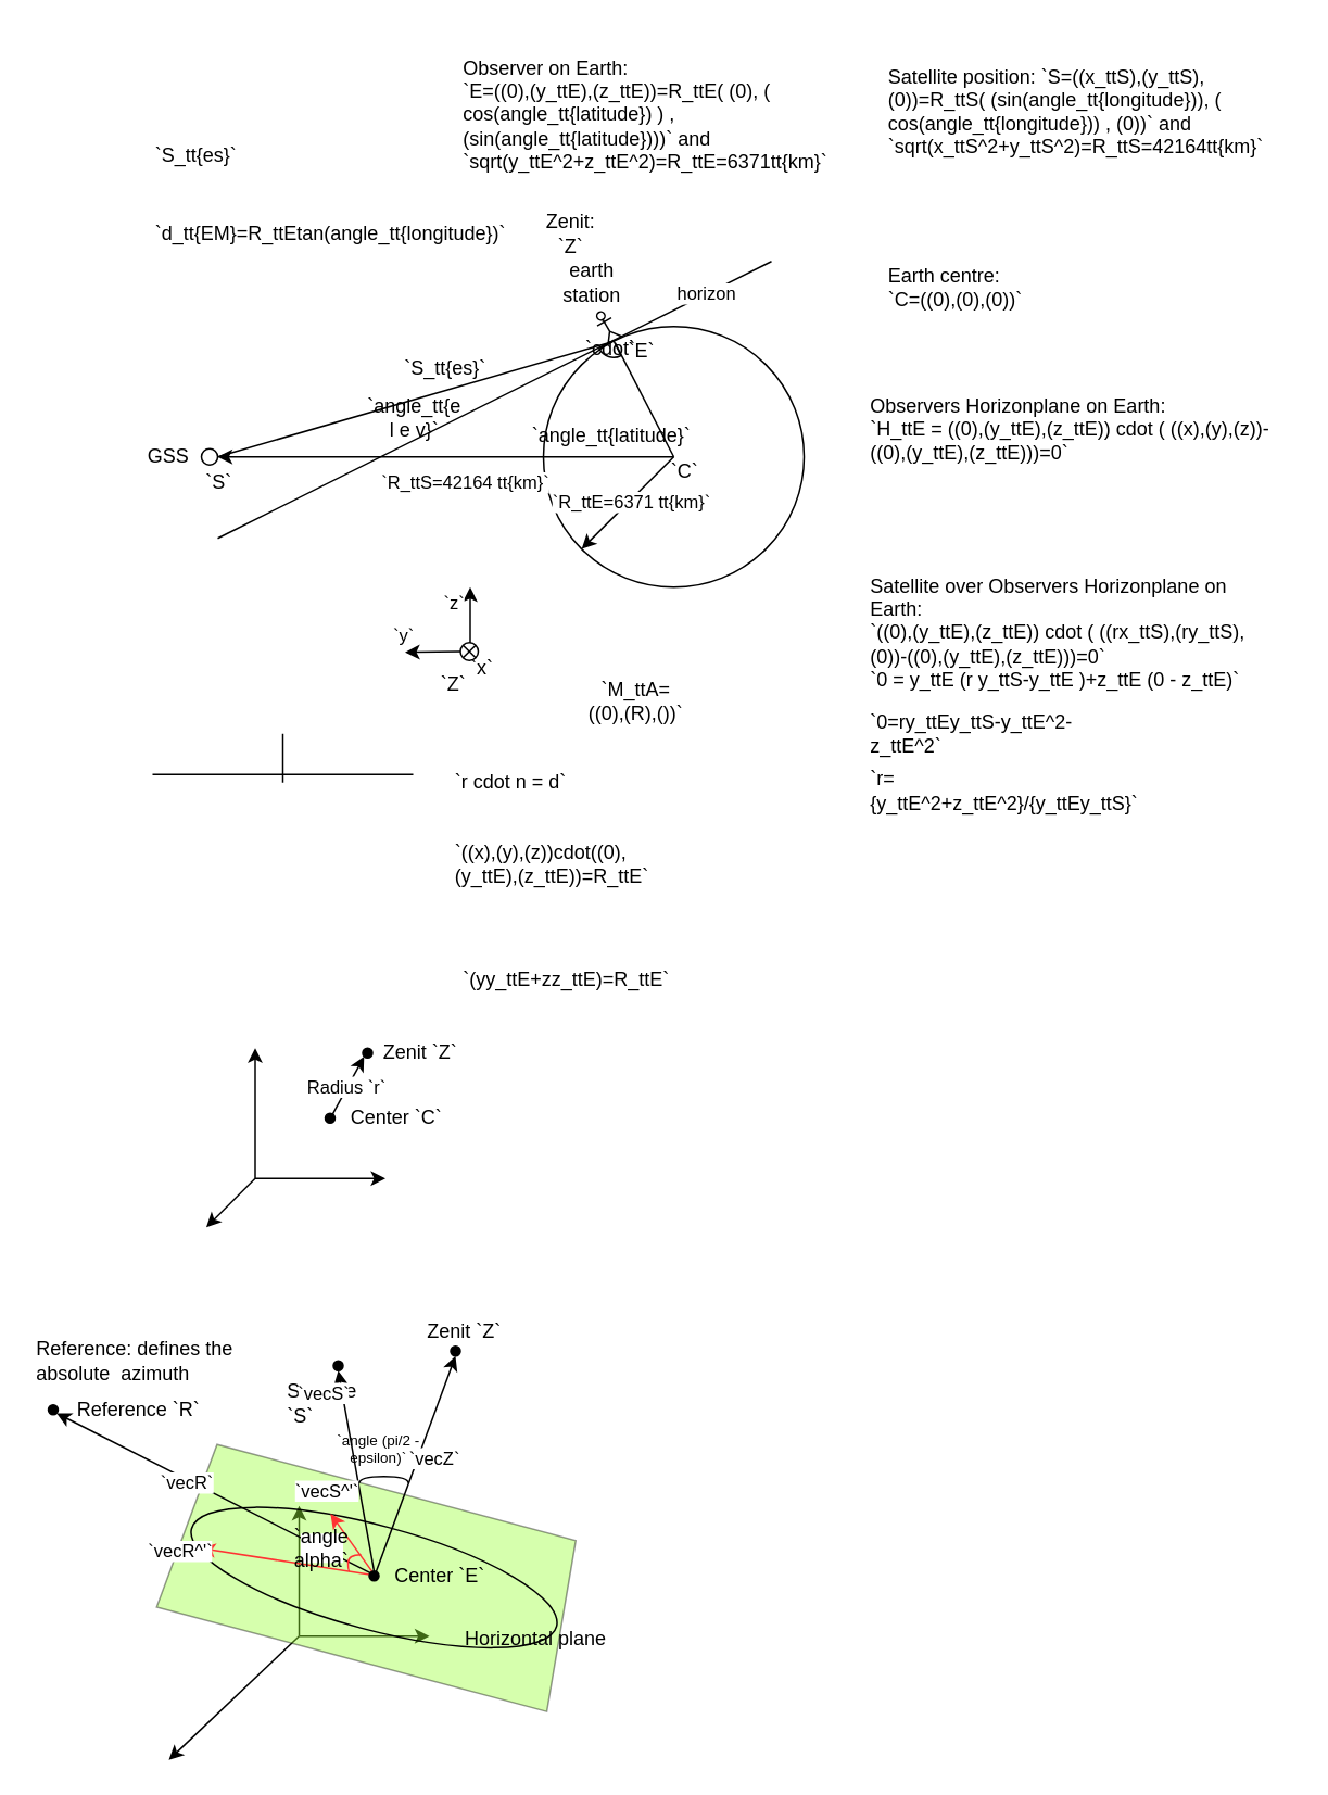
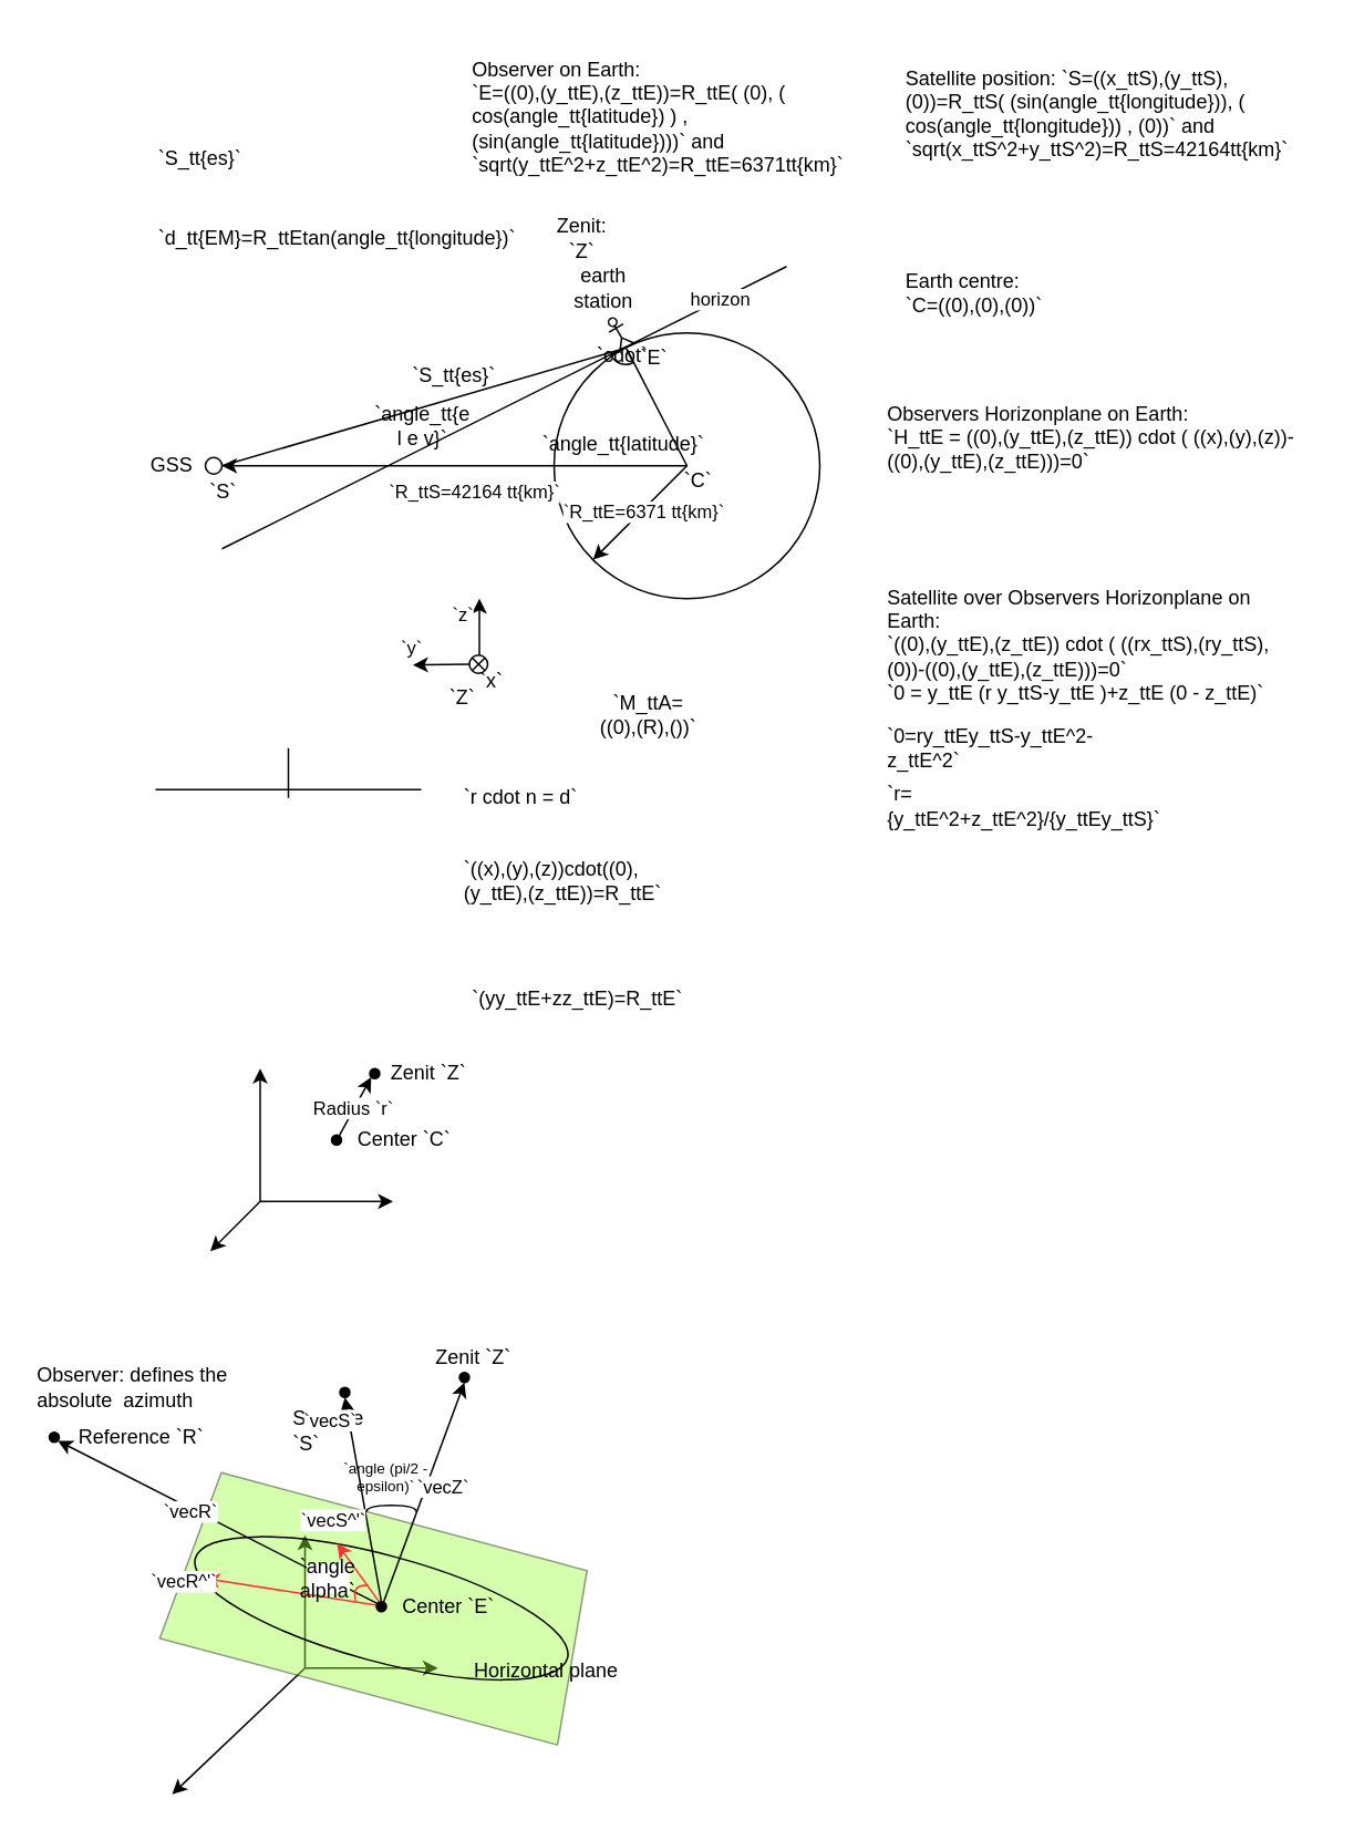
- <mxCell id="63" value="Reference: defines the absolute&amp;nbsp; azimuth" style="text;html=1;align=left;verticalAlign=middle;whiteSpace=wrap;rounded=0;" vertex="1" parent="1"><mxGeometry x="20" y="820" width="124" height="30" as="geometry" /></mxCell>
+ <mxCell id="63" value="Observer: defines the absolute&amp;nbsp; azimuth" style="text;html=1;align=left;verticalAlign=middle;whiteSpace=wrap;rounded=0;" vertex="1" parent="1"><mxGeometry x="20" y="820" width="124" height="30" as="geometry" /></mxCell>
